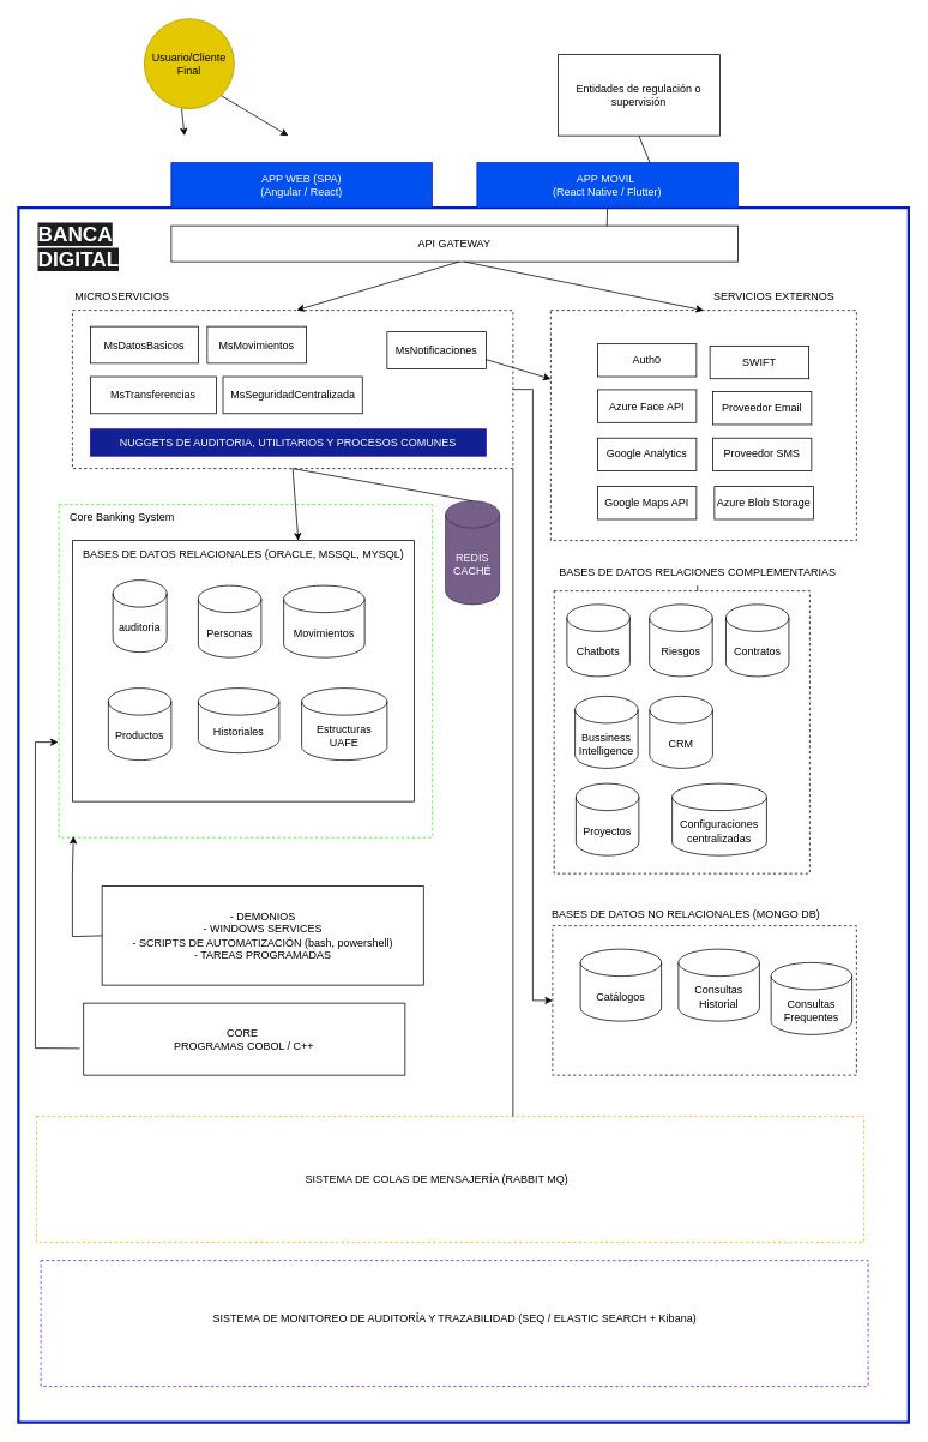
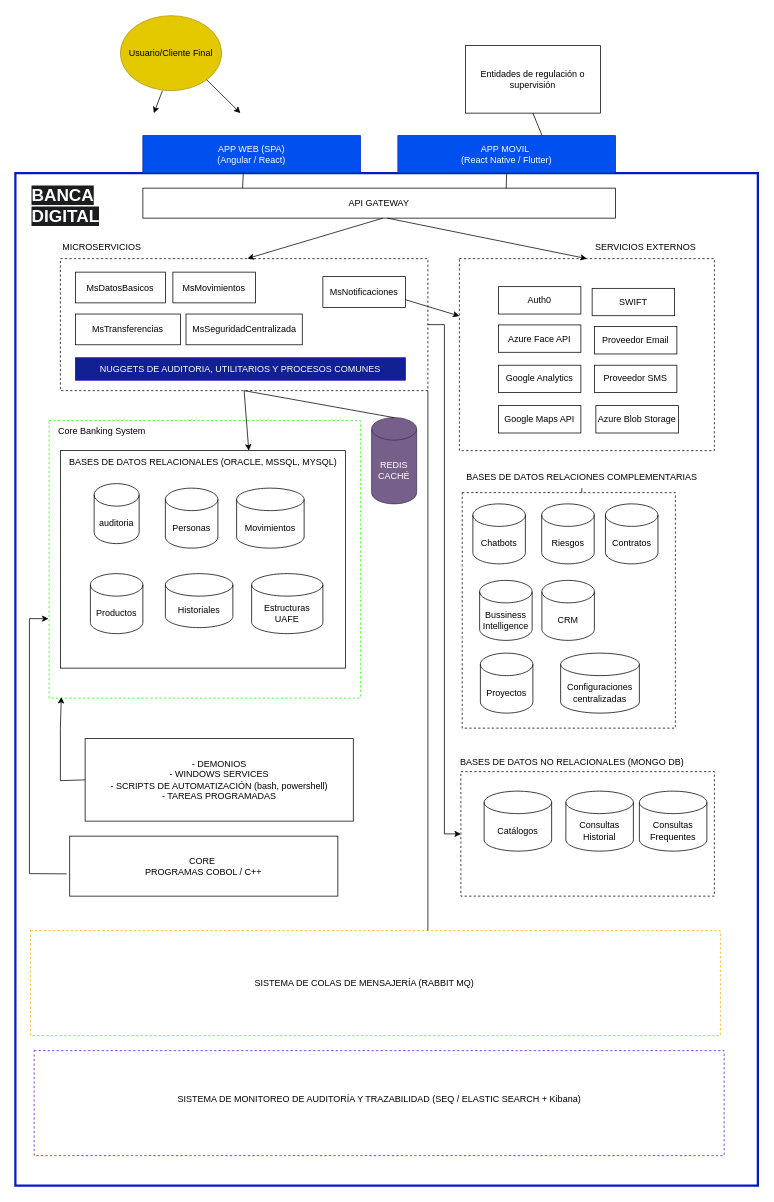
- <mxCell id="5" value="Usuario/Cliente Final" style="ellipse;whiteSpace=wrap;html=1;aspect=fixed;fillColor=#e3c800;fontColor=#000000;strokeColor=#B09500;" parent="1" vertex="1"><mxGeometry x="160" y="20" width="100" height="100" as="geometry" /></mxCell>
+ <mxCell id="5" value="Usuario/Cliente Final" style="ellipse;whiteSpace=wrap;html=1;aspect=fixed;fillColor=#e3c800;fontColor=#000000;strokeColor=#B09500;" parent="1" vertex="1"><mxGeometry x="160" y="20" width="135" height="100" as="geometry" /></mxCell>
+ <mxCell id="19" value="" style="endArrow=none;html=1;rounded=0;entryX=0.462;entryY=0.967;entryDx=0;entryDy=0;entryPerimeter=0;exitX=0.211;exitY=0;exitDx=0;exitDy=0;exitPerimeter=0;" parent="1" source="18" target="16" edge="1"><mxGeometry width="50" height="50" relative="1" as="geometry"><mxPoint x="510" y="330" as="sourcePoint" /><mxPoint x="560" y="280" as="targetPoint" /></mxGeometry></mxCell>
- <mxCell id="57" value="Consultas&lt;div&gt;Frequentes&lt;/div&gt;" style="shape=cylinder3;whiteSpace=wrap;html=1;boundedLbl=1;backgroundOutline=1;size=15;" parent="1" vertex="1"><mxGeometry x="857" y="1069" width="90" height="80" as="geometry" /></mxCell>
+ <mxCell id="57" value="Consultas&lt;div&gt;Frequentes&lt;/div&gt;" style="shape=cylinder3;whiteSpace=wrap;html=1;boundedLbl=1;backgroundOutline=1;size=15;" parent="1" vertex="1"><mxGeometry x="852" y="1054" width="90" height="80" as="geometry" /></mxCell>
